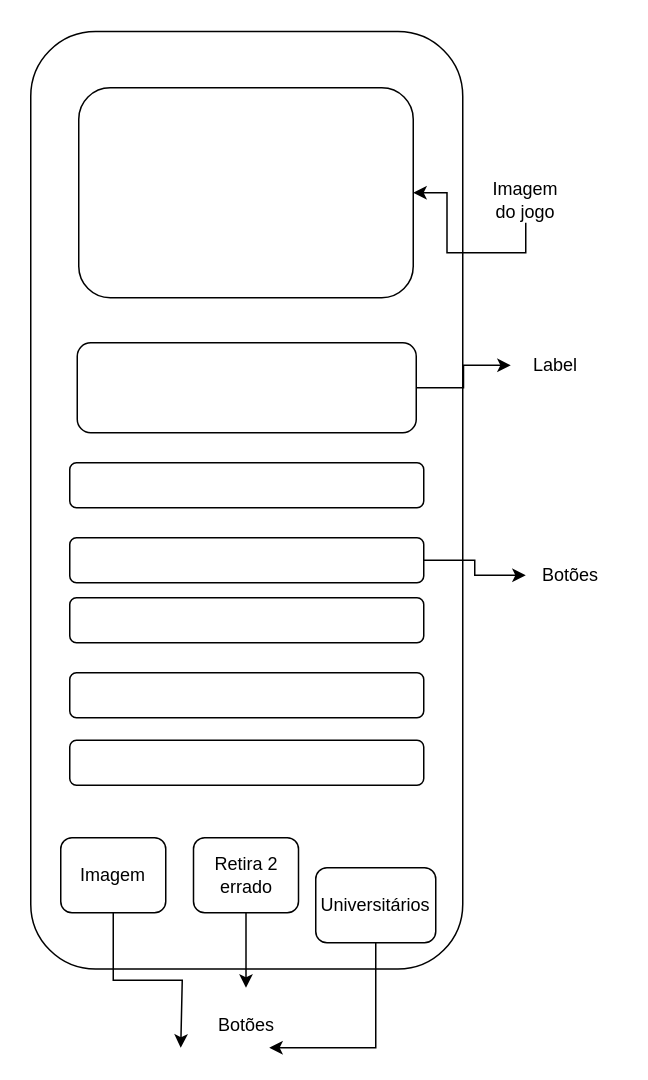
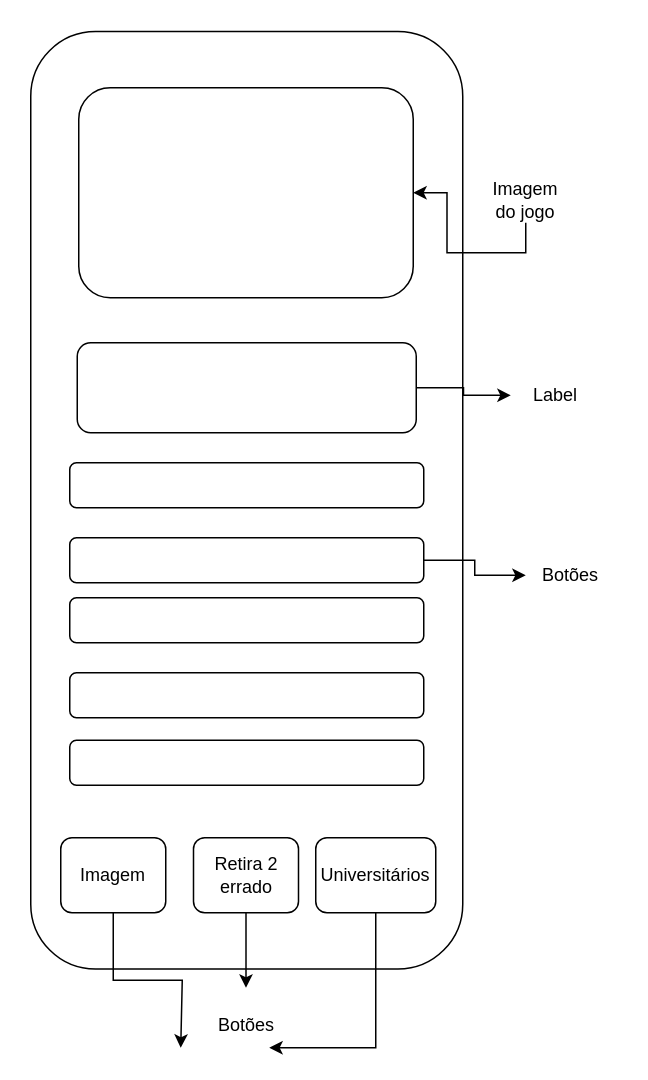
- <mxCell id="22" value="Label" style="text;html=1;align=center;verticalAlign=middle;whiteSpace=wrap;rounded=0;" vertex="1" parent="1"><mxGeometry x="340" y="228" width="60" height="30" as="geometry" /></mxCell>
+ <mxCell id="22" value="Label" style="text;html=1;align=center;verticalAlign=middle;whiteSpace=wrap;rounded=0;" vertex="1" parent="1"><mxGeometry x="340" y="248" width="60" height="30" as="geometry" /></mxCell>
- <mxCell id="17" value="Universitários" style="rounded=1;whiteSpace=wrap;html=1;" vertex="1" parent="1"><mxGeometry x="210" y="578" width="80" height="50" as="geometry" /></mxCell>
+ <mxCell id="17" value="Universitários" style="rounded=1;whiteSpace=wrap;html=1;" vertex="1" parent="1"><mxGeometry x="210" y="558" width="80" height="50" as="geometry" /></mxCell>
